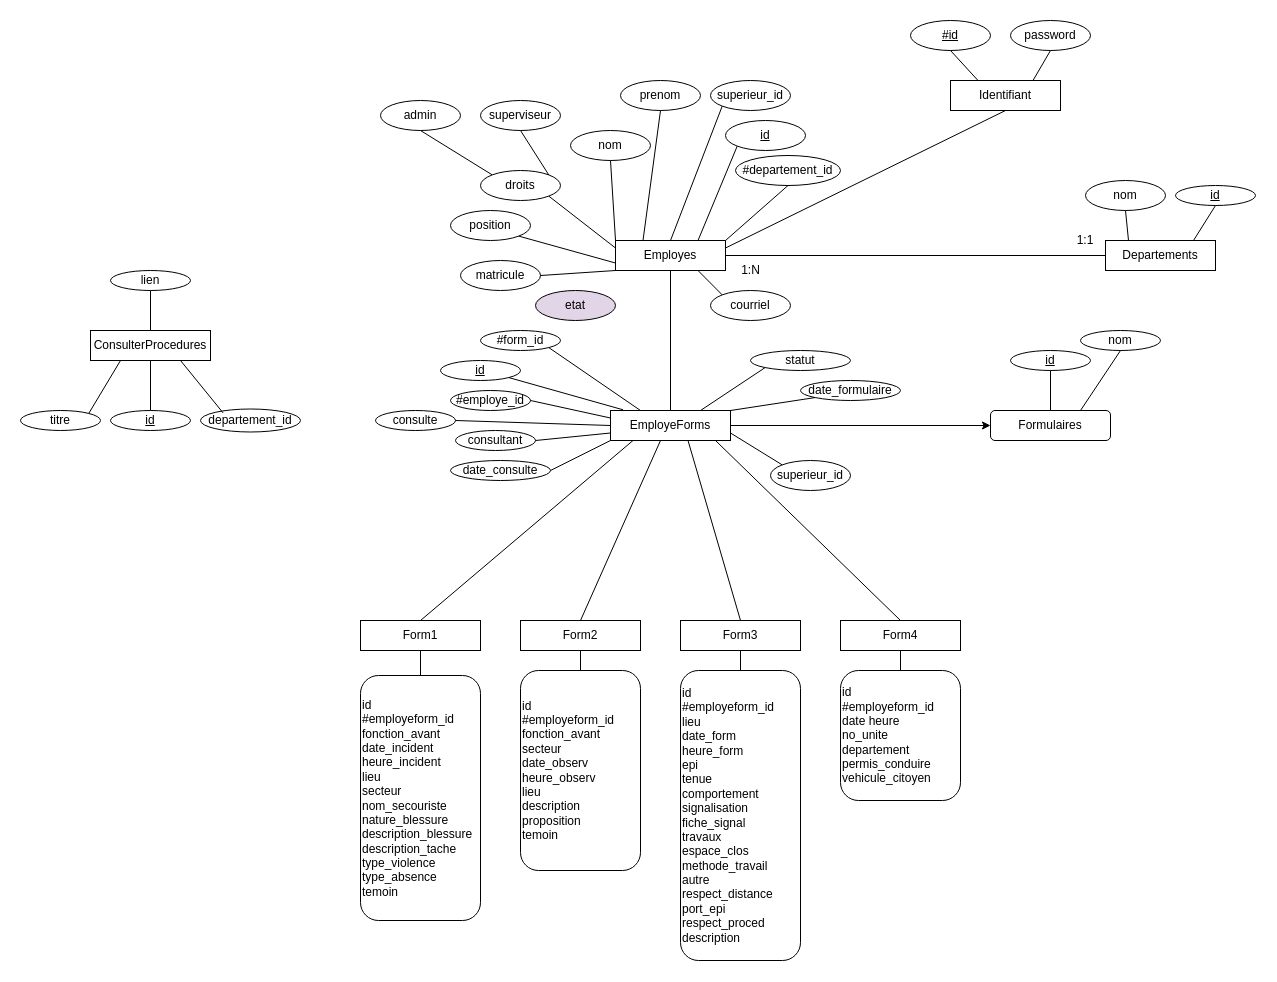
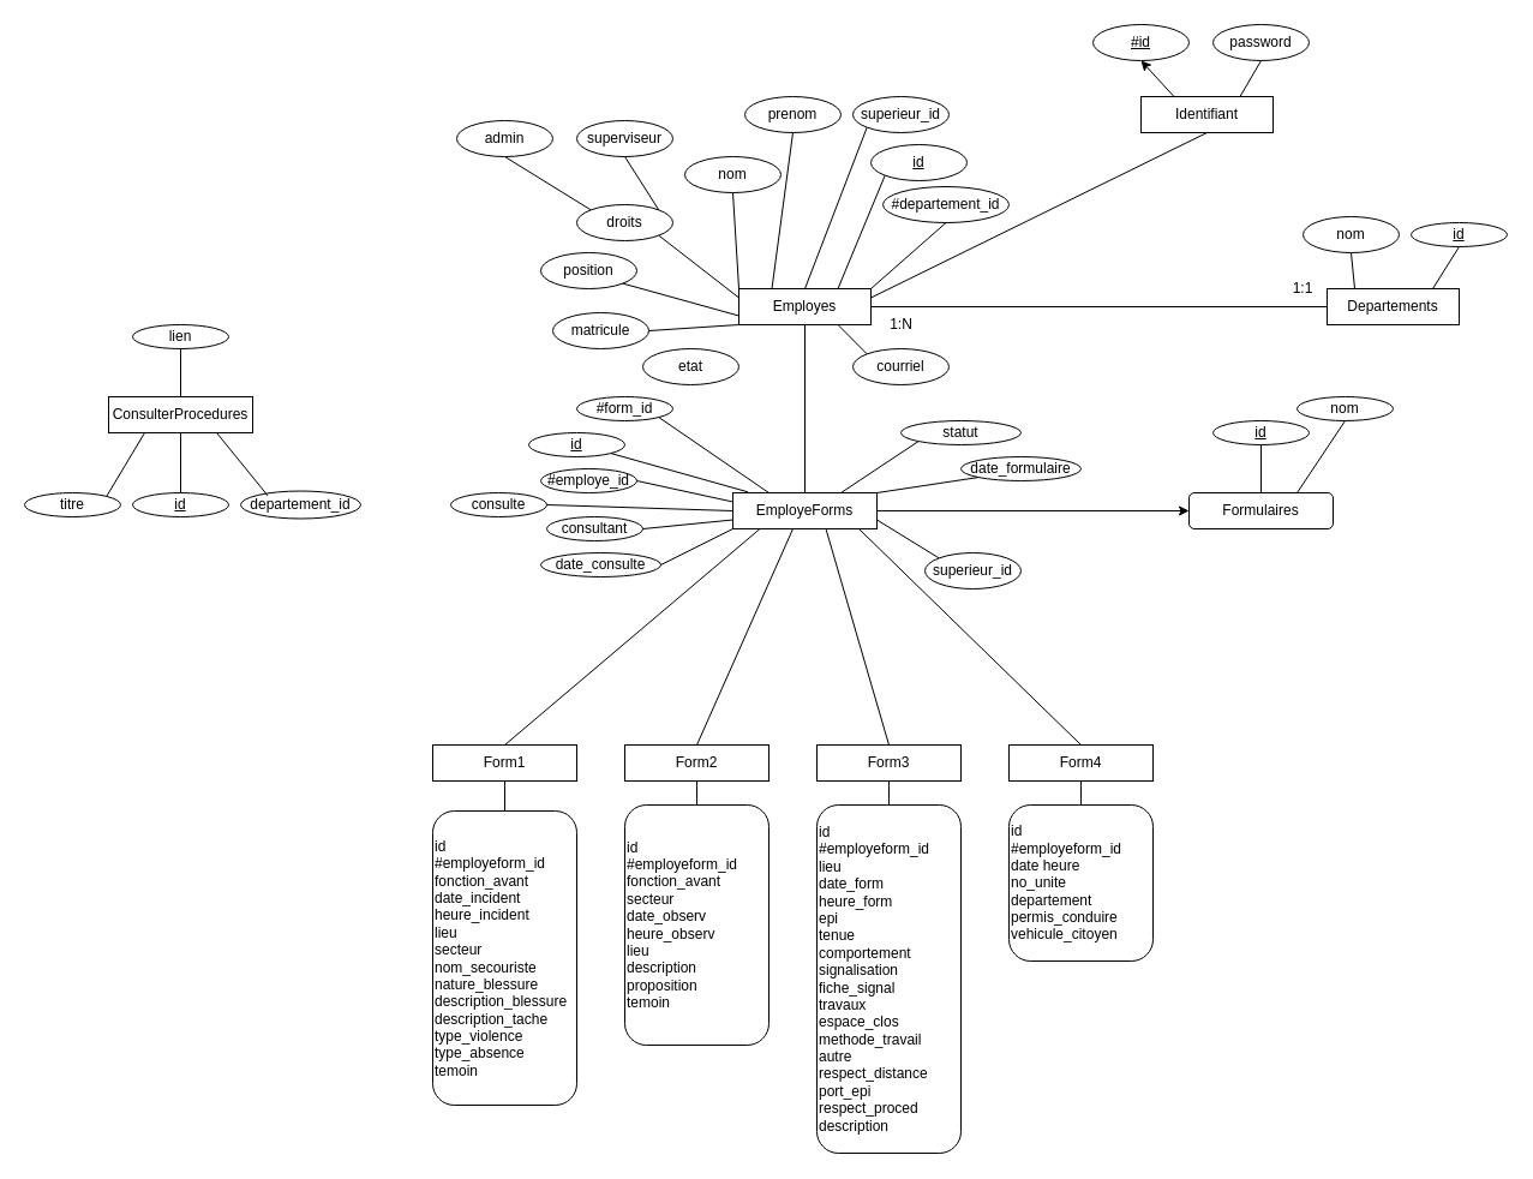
- <mxCell id="59" value="" style="endArrow=none;html=1;rounded=0;entryX=0.5;entryY=1;entryDx=0;entryDy=0;exitX=0.25;exitY=0;exitDx=0;exitDy=0;" parent="1" source="56" target="57" edge="1"><mxGeometry width="50" height="50" relative="1" as="geometry"><mxPoint x="840" y="50" as="sourcePoint" /><mxPoint x="890" y="0" as="targetPoint" /></mxGeometry></mxCell>
+ <mxCell id="59" value="" style="endArrow=classic;html=1;rounded=0;entryX=0.5;entryY=1;entryDx=0;entryDy=0;exitX=0.25;exitY=0;exitDx=0;exitDy=0;" parent="1" source="56" target="57" edge="1"><mxGeometry width="50" height="50" relative="1" as="geometry"><mxPoint x="840" y="50" as="sourcePoint" /><mxPoint x="890" y="0" as="targetPoint" /></mxGeometry></mxCell>
- <mxCell id="84" value="etat" style="ellipse;whiteSpace=wrap;html=1;fillColor=#e1d5e7;" vertex="1" parent="1"><mxGeometry x="535" y="290" width="80" height="30" as="geometry" /></mxCell>
+ <mxCell id="84" value="etat" style="ellipse;whiteSpace=wrap;html=1;" vertex="1" parent="1"><mxGeometry x="535" y="290" width="80" height="30" as="geometry" /></mxCell>
